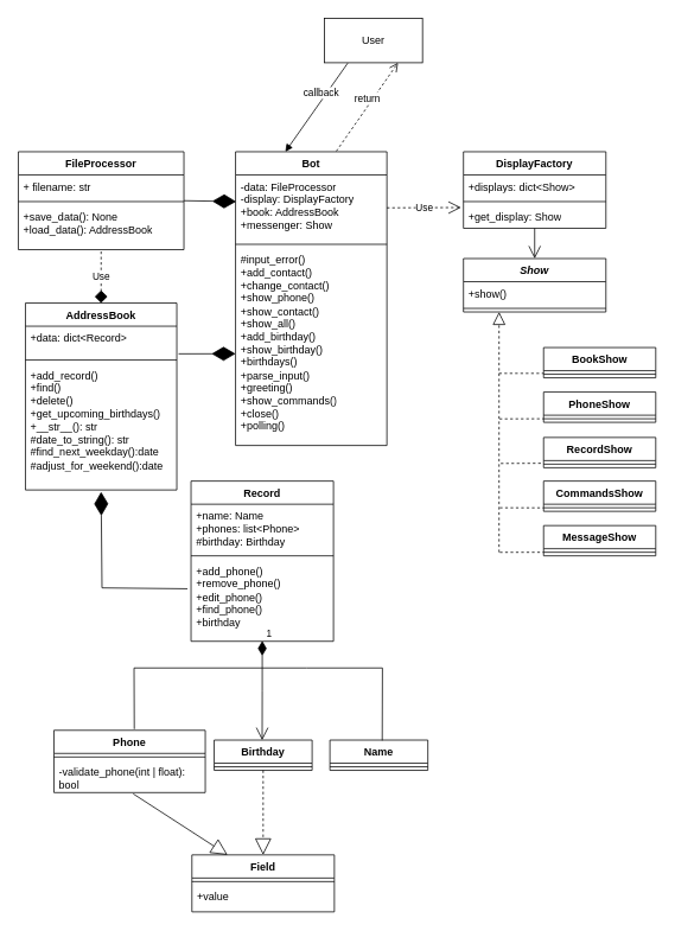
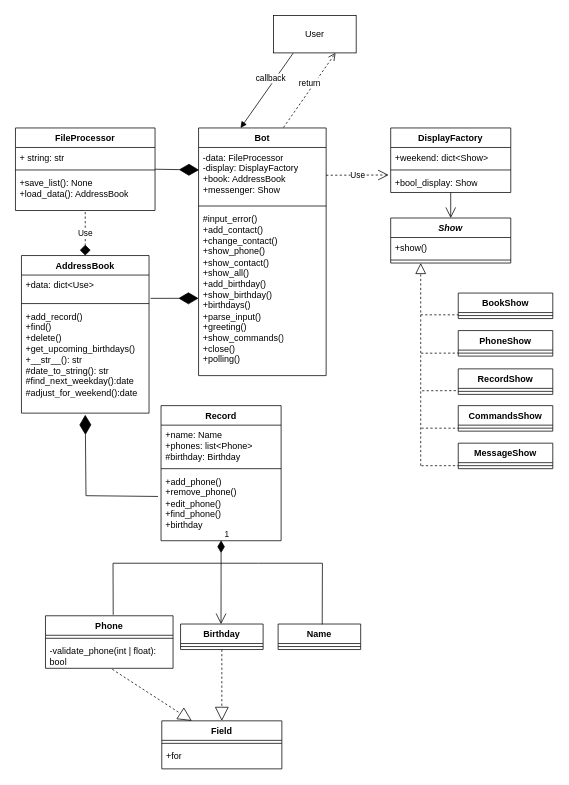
- <mxCell id="32" value="+ filename: str" style="text;strokeColor=none;fillColor=none;align=left;verticalAlign=top;spacingLeft=4;spacingRight=4;overflow=hidden;rotatable=0;points=[[0,0.5],[1,0.5]];portConstraint=eastwest;whiteSpace=wrap;html=1;" parent="31" vertex="1"><mxGeometry y="26" width="186" height="26" as="geometry" /></mxCell>
+ <mxCell id="32" value="+ string: str" style="text;strokeColor=none;fillColor=none;align=left;verticalAlign=top;spacingLeft=4;spacingRight=4;overflow=hidden;rotatable=0;points=[[0,0.5],[1,0.5]];portConstraint=eastwest;whiteSpace=wrap;html=1;" parent="31" vertex="1"><mxGeometry y="26" width="186" height="26" as="geometry" /></mxCell>
- <mxCell id="39" value="+displays: dict&amp;lt;Show&amp;gt;" style="text;strokeColor=none;fillColor=none;align=left;verticalAlign=top;spacingLeft=4;spacingRight=4;overflow=hidden;rotatable=0;points=[[0,0.5],[1,0.5]];portConstraint=eastwest;whiteSpace=wrap;html=1;" parent="38" vertex="1"><mxGeometry y="26" width="160" height="26" as="geometry" /></mxCell>
+ <mxCell id="39" value="+weekend: dict&amp;lt;Show&amp;gt;" style="text;strokeColor=none;fillColor=none;align=left;verticalAlign=top;spacingLeft=4;spacingRight=4;overflow=hidden;rotatable=0;points=[[0,0.5],[1,0.5]];portConstraint=eastwest;whiteSpace=wrap;html=1;" parent="38" vertex="1"><mxGeometry y="26" width="160" height="26" as="geometry" /></mxCell>
- <mxCell id="41" value="+get_display: Show" style="text;strokeColor=none;fillColor=none;align=left;verticalAlign=top;spacingLeft=4;spacingRight=4;overflow=hidden;rotatable=0;points=[[0,0.5],[1,0.5]];portConstraint=eastwest;whiteSpace=wrap;html=1;" parent="38" vertex="1"><mxGeometry y="60" width="160" height="26" as="geometry" /></mxCell>
+ <mxCell id="41" value="+bool_display: Show" style="text;strokeColor=none;fillColor=none;align=left;verticalAlign=top;spacingLeft=4;spacingRight=4;overflow=hidden;rotatable=0;points=[[0,0.5],[1,0.5]];portConstraint=eastwest;whiteSpace=wrap;html=1;" parent="38" vertex="1"><mxGeometry y="60" width="160" height="26" as="geometry" /></mxCell>
- <mxCell id="34" value="&lt;div&gt;+save_data(): None&lt;/div&gt;&lt;div&gt;+load_data(): AddressBook&lt;br&gt;&lt;/div&gt;" style="text;strokeColor=none;fillColor=none;align=left;verticalAlign=top;spacingLeft=4;spacingRight=4;overflow=hidden;rotatable=0;points=[[0,0.5],[1,0.5]];portConstraint=eastwest;whiteSpace=wrap;html=1;" parent="31" vertex="1"><mxGeometry y="60" width="186" height="50" as="geometry" /></mxCell>
+ <mxCell id="34" value="&lt;div&gt;+save_list(): None&lt;/div&gt;&lt;div&gt;+load_data(): AddressBook&lt;br&gt;&lt;/div&gt;" style="text;strokeColor=none;fillColor=none;align=left;verticalAlign=top;spacingLeft=4;spacingRight=4;overflow=hidden;rotatable=0;points=[[0,0.5],[1,0.5]];portConstraint=eastwest;whiteSpace=wrap;html=1;" parent="31" vertex="1"><mxGeometry y="60" width="186" height="50" as="geometry" /></mxCell>
- <mxCell id="13" value="+data: dict&amp;lt;Record&amp;gt;" style="text;strokeColor=none;fillColor=none;align=left;verticalAlign=top;spacingLeft=4;spacingRight=4;overflow=hidden;rotatable=0;points=[[0,0.5],[1,0.5]];portConstraint=eastwest;whiteSpace=wrap;html=1;" parent="12" vertex="1"><mxGeometry y="26" width="170" height="34" as="geometry" /></mxCell>
+ <mxCell id="13" value="+data: dict&amp;lt;Use&amp;gt;" style="text;strokeColor=none;fillColor=none;align=left;verticalAlign=top;spacingLeft=4;spacingRight=4;overflow=hidden;rotatable=0;points=[[0,0.5],[1,0.5]];portConstraint=eastwest;whiteSpace=wrap;html=1;" parent="12" vertex="1"><mxGeometry y="26" width="170" height="34" as="geometry" /></mxCell>
- <mxCell id="29" value="" style="endArrow=block;endSize=16;endFill=0;html=1;rounded=0;exitX=0.524;exitY=1.039;exitDx=0;exitDy=0;exitPerimeter=0;entryX=0.25;entryY=0;entryDx=0;entryDy=0;" parent="1" source="9" target="2" edge="1"><mxGeometry width="160" relative="1" as="geometry"><mxPoint x="40" y="1020" as="sourcePoint" /><mxPoint x="200" y="1020" as="targetPoint" /></mxGeometry></mxCell>
+ <mxCell id="29" value="" style="endArrow=block;endSize=16;endFill=0;html=1;rounded=0;exitX=0.524;exitY=1.039;exitDx=0;exitDy=0;exitPerimeter=0;entryX=0.25;entryY=0;entryDx=0;entryDy=0;dashed=1;" parent="1" source="9" target="2" edge="1"><mxGeometry width="160" relative="1" as="geometry"><mxPoint x="40" y="1020" as="sourcePoint" /><mxPoint x="200" y="1020" as="targetPoint" /></mxGeometry></mxCell>
- <mxCell id="4" value="&lt;div&gt;+value&lt;br&gt;&lt;/div&gt;" style="text;strokeColor=none;fillColor=none;align=left;verticalAlign=top;spacingLeft=4;spacingRight=4;overflow=hidden;rotatable=0;points=[[0,0.5],[1,0.5]];portConstraint=eastwest;whiteSpace=wrap;html=1;" parent="2" vertex="1"><mxGeometry y="34" width="160" height="30" as="geometry" /></mxCell>
+ <mxCell id="4" value="&lt;div&gt;+for&lt;br&gt;&lt;/div&gt;" style="text;strokeColor=none;fillColor=none;align=left;verticalAlign=top;spacingLeft=4;spacingRight=4;overflow=hidden;rotatable=0;points=[[0,0.5],[1,0.5]];portConstraint=eastwest;whiteSpace=wrap;html=1;" parent="2" vertex="1"><mxGeometry y="34" width="160" height="30" as="geometry" /></mxCell>
